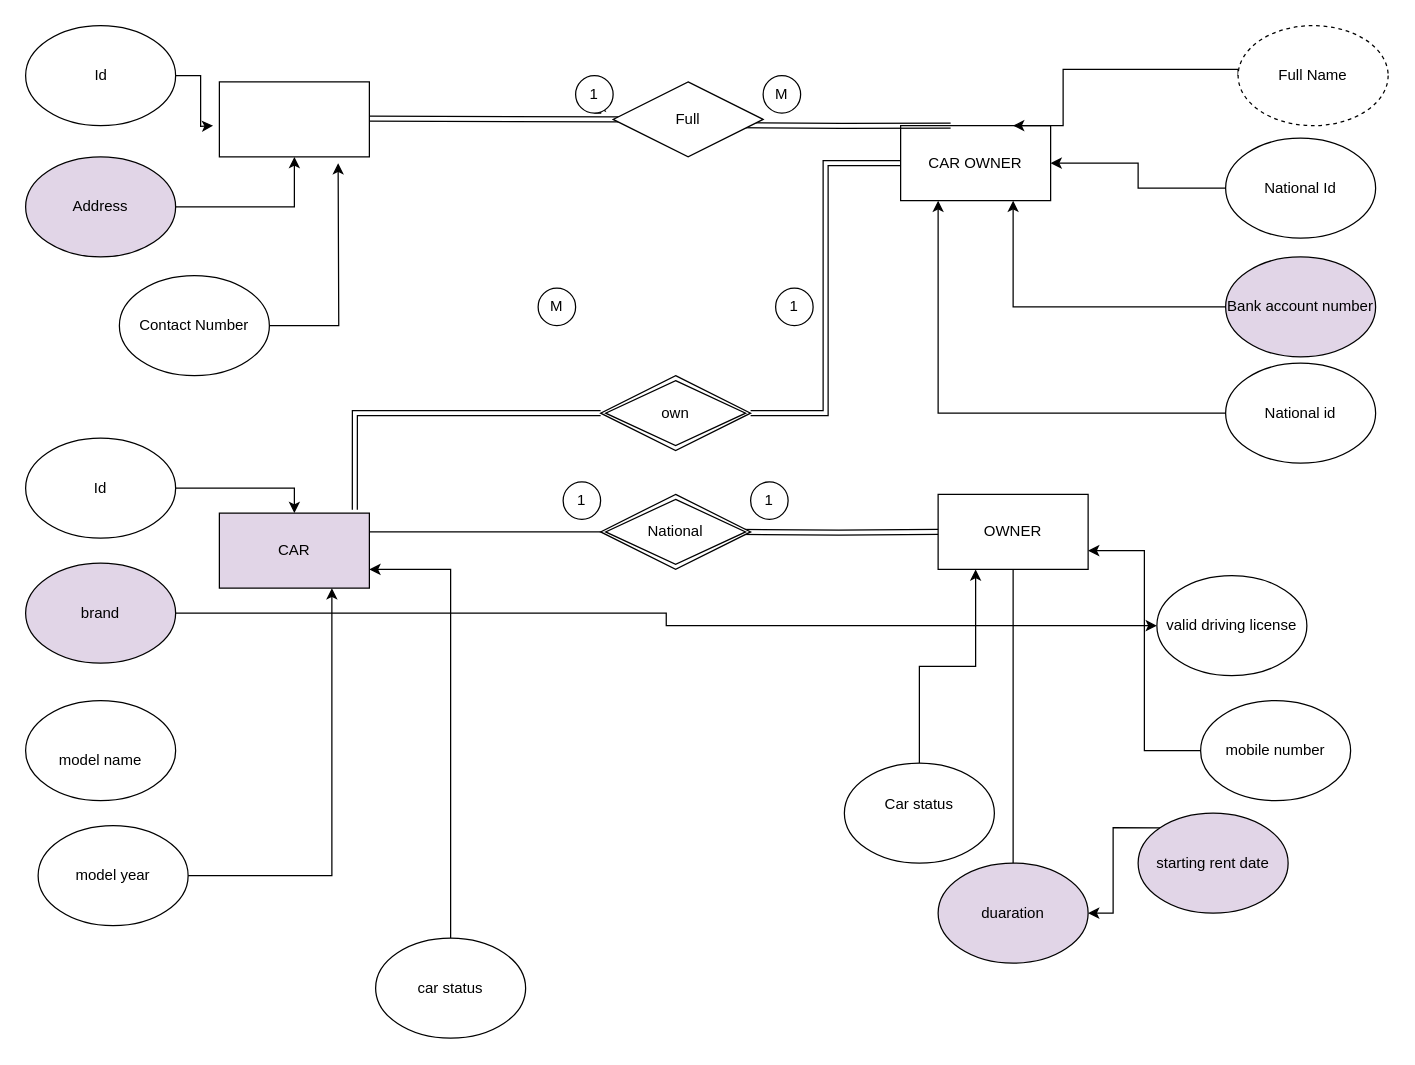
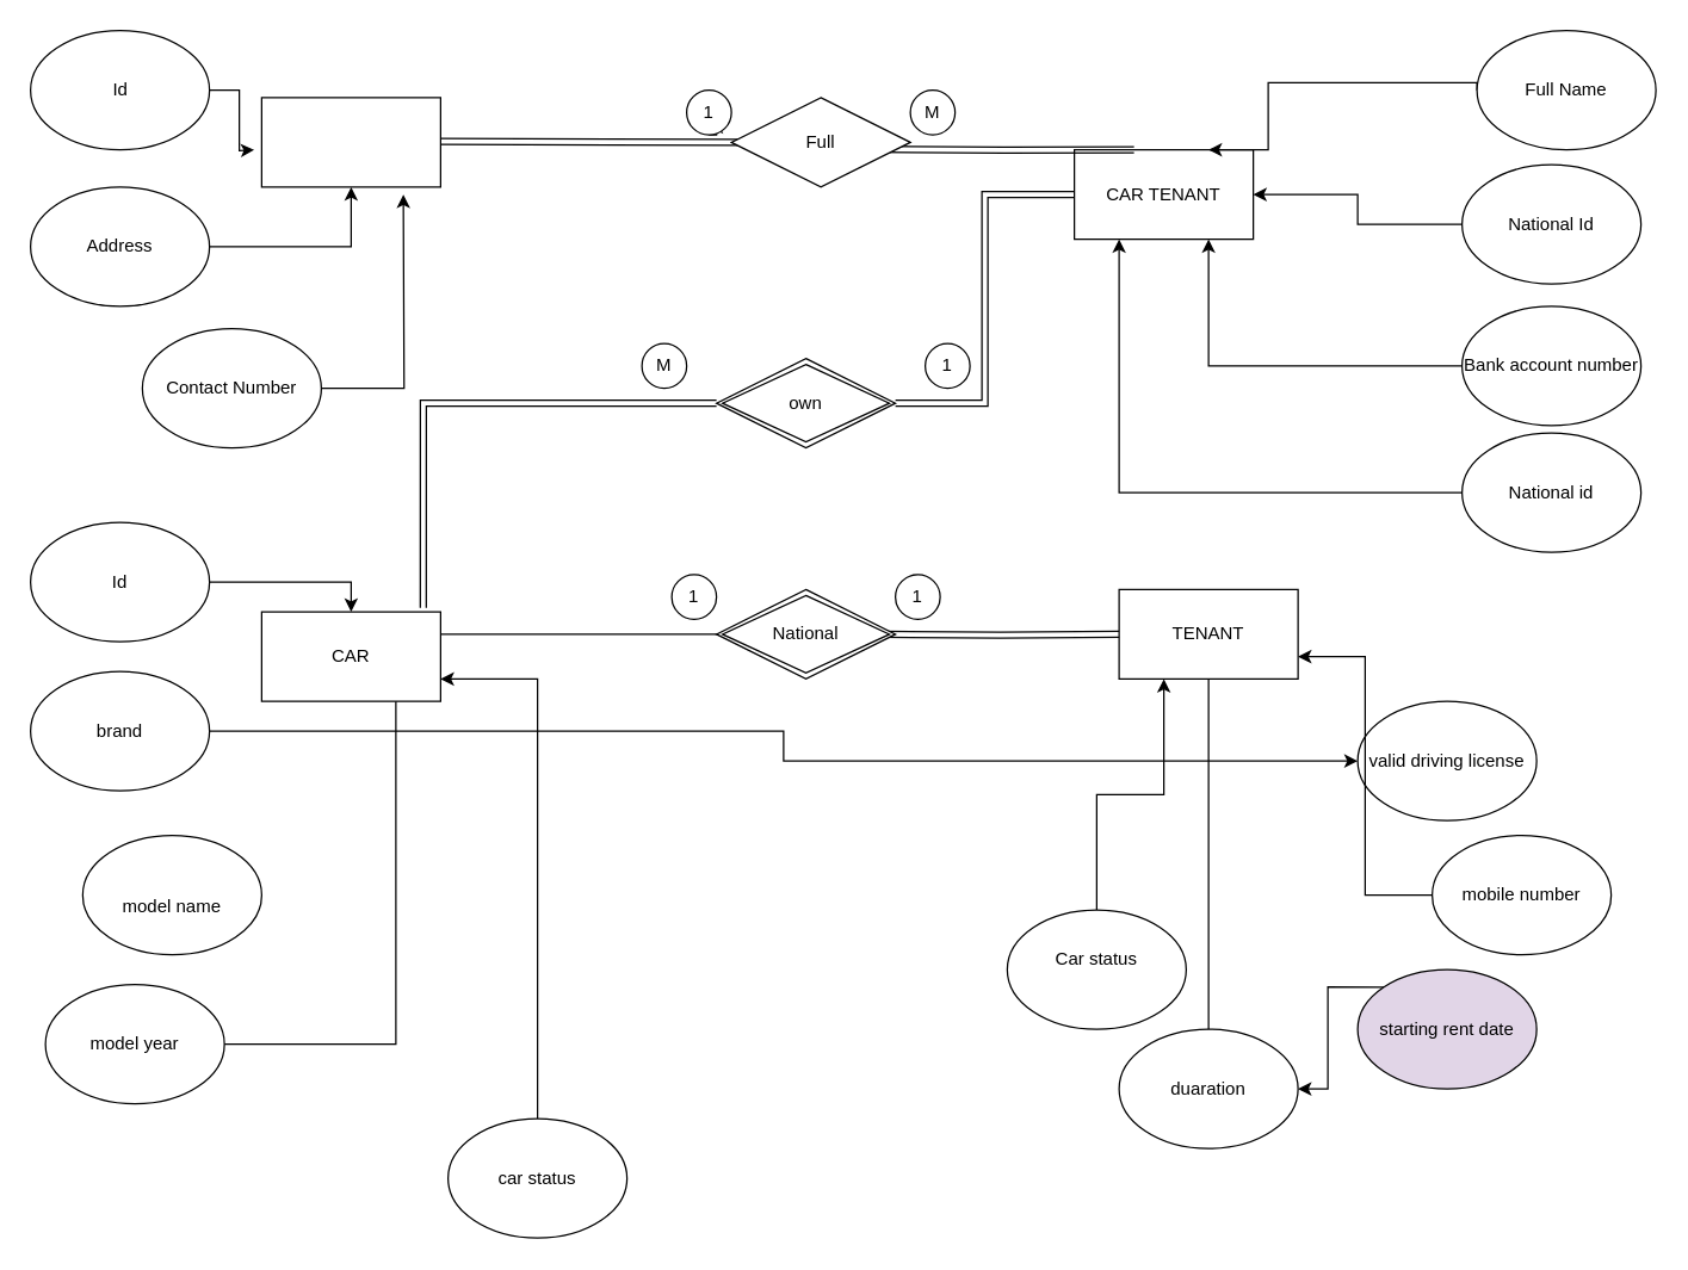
- <mxCell id="12" value="Full Name" style="ellipse;whiteSpace=wrap;html=1;dashed=1;" vertex="1" parent="1"><mxGeometry x="990" y="20" width="120" height="80" as="geometry" /></mxCell>
+ <mxCell id="12" value="Full Name" style="ellipse;whiteSpace=wrap;html=1;" vertex="1" parent="1"><mxGeometry x="990" y="20" width="120" height="80" as="geometry" /></mxCell>
- <mxCell id="10" value="CAR OWNER" style="rounded=0;whiteSpace=wrap;html=1;" vertex="1" parent="1"><mxGeometry x="720" y="100" width="120" height="60" as="geometry" /></mxCell>
+ <mxCell id="10" value="CAR TENANT" style="rounded=0;whiteSpace=wrap;html=1;" vertex="1" parent="1"><mxGeometry x="720" y="100" width="120" height="60" as="geometry" /></mxCell>
- <mxCell id="6" value="Address" style="ellipse;whiteSpace=wrap;html=1;fillColor=#e1d5e7;" vertex="1" parent="1"><mxGeometry x="20" y="125" width="120" height="80" as="geometry" /></mxCell>
+ <mxCell id="6" value="Address" style="ellipse;whiteSpace=wrap;html=1;" vertex="1" parent="1"><mxGeometry x="20" y="125" width="120" height="80" as="geometry" /></mxCell>
- <mxCell id="16" value="Bank account number" style="ellipse;whiteSpace=wrap;html=1;fillColor=#e1d5e7;" vertex="1" parent="1"><mxGeometry x="980" y="205" width="120" height="80" as="geometry" /></mxCell>
+ <mxCell id="16" value="Bank account number" style="ellipse;whiteSpace=wrap;html=1;" vertex="1" parent="1"><mxGeometry x="980" y="205" width="120" height="80" as="geometry" /></mxCell>
- <mxCell id="50" value="own" style="shape=rhombus;double=1;perimeter=rhombusPerimeter;whiteSpace=wrap;html=1;align=center;" vertex="1" parent="1"><mxGeometry x="480" y="300" width="120" height="60" as="geometry" /></mxCell>
+ <mxCell id="50" value="own" style="shape=rhombus;double=1;perimeter=rhombusPerimeter;whiteSpace=wrap;html=1;align=center;" vertex="1" parent="1"><mxGeometry x="480" y="240" width="120" height="60" as="geometry" /></mxCell>
- <mxCell id="32" value="OWNER" style="rounded=0;whiteSpace=wrap;html=1;" vertex="1" parent="1"><mxGeometry x="750" y="395" width="120" height="60" as="geometry" /></mxCell>
+ <mxCell id="32" value="TENANT" style="rounded=0;whiteSpace=wrap;html=1;" vertex="1" parent="1"><mxGeometry x="750" y="395" width="120" height="60" as="geometry" /></mxCell>
- <mxCell id="22" value="CAR" style="rounded=0;whiteSpace=wrap;html=1;fillColor=#e1d5e7;" vertex="1" parent="1"><mxGeometry x="175" y="410" width="120" height="60" as="geometry" /></mxCell>
+ <mxCell id="22" value="CAR" style="rounded=0;whiteSpace=wrap;html=1;" vertex="1" parent="1"><mxGeometry x="175" y="410" width="120" height="60" as="geometry" /></mxCell>
- <mxCell id="28" style="edgeStyle=orthogonalEdgeStyle;rounded=0;orthogonalLoop=1;jettySize=auto;html=1;exitX=1;exitY=0.5;exitDx=0;exitDy=0;entryX=0.75;entryY=1;entryDx=0;entryDy=0;strokeColor=default;" edge="1" parent="1" source="29" target="22"><mxGeometry relative="1" as="geometry" /></mxCell>
+ <mxCell id="28" style="edgeStyle=orthogonalEdgeStyle;rounded=0;orthogonalLoop=1;jettySize=auto;html=1;exitX=1;exitY=0.5;exitDx=0;exitDy=0;entryX=0.75;entryY=1;entryDx=0;entryDy=0;strokeColor=default;endArrow=none;" edge="1" parent="1" source="29" target="22"><mxGeometry relative="1" as="geometry" /></mxCell>
- <mxCell id="26" value="brand" style="ellipse;whiteSpace=wrap;html=1;fillColor=#e1d5e7;" vertex="1" parent="1"><mxGeometry x="20" y="450" width="120" height="80" as="geometry" /></mxCell>
+ <mxCell id="26" value="brand" style="ellipse;whiteSpace=wrap;html=1;" vertex="1" parent="1"><mxGeometry x="20" y="450" width="120" height="80" as="geometry" /></mxCell>
- <mxCell id="38" value="valid driving license" style="ellipse;whiteSpace=wrap;html=1;" vertex="1" parent="1"><mxGeometry x="925" y="460" width="120" height="80" as="geometry" /></mxCell>
+ <mxCell id="38" value="valid driving license" style="ellipse;whiteSpace=wrap;html=1;" vertex="1" parent="1"><mxGeometry x="910" y="470" width="120" height="80" as="geometry" /></mxCell>
- <mxCell id="27" value="&lt;div&gt;&lt;br&gt;&lt;/div&gt;&lt;div&gt;model name&lt;br&gt;&lt;/div&gt;" style="ellipse;whiteSpace=wrap;html=1;" vertex="1" parent="1"><mxGeometry x="20" y="560" width="120" height="80" as="geometry" /></mxCell>
+ <mxCell id="27" value="&lt;div&gt;&lt;br&gt;&lt;/div&gt;&lt;div&gt;model name&lt;br&gt;&lt;/div&gt;" style="ellipse;whiteSpace=wrap;html=1;" vertex="1" parent="1"><mxGeometry x="55" y="560" width="120" height="80" as="geometry" /></mxCell>
- <mxCell id="44" value="duaration" style="ellipse;whiteSpace=wrap;html=1;fillColor=#e1d5e7;" vertex="1" parent="1"><mxGeometry x="750" y="690" width="120" height="80" as="geometry" /></mxCell>
+ <mxCell id="44" value="duaration" style="ellipse;whiteSpace=wrap;html=1;" vertex="1" parent="1"><mxGeometry x="750" y="690" width="120" height="80" as="geometry" /></mxCell>
